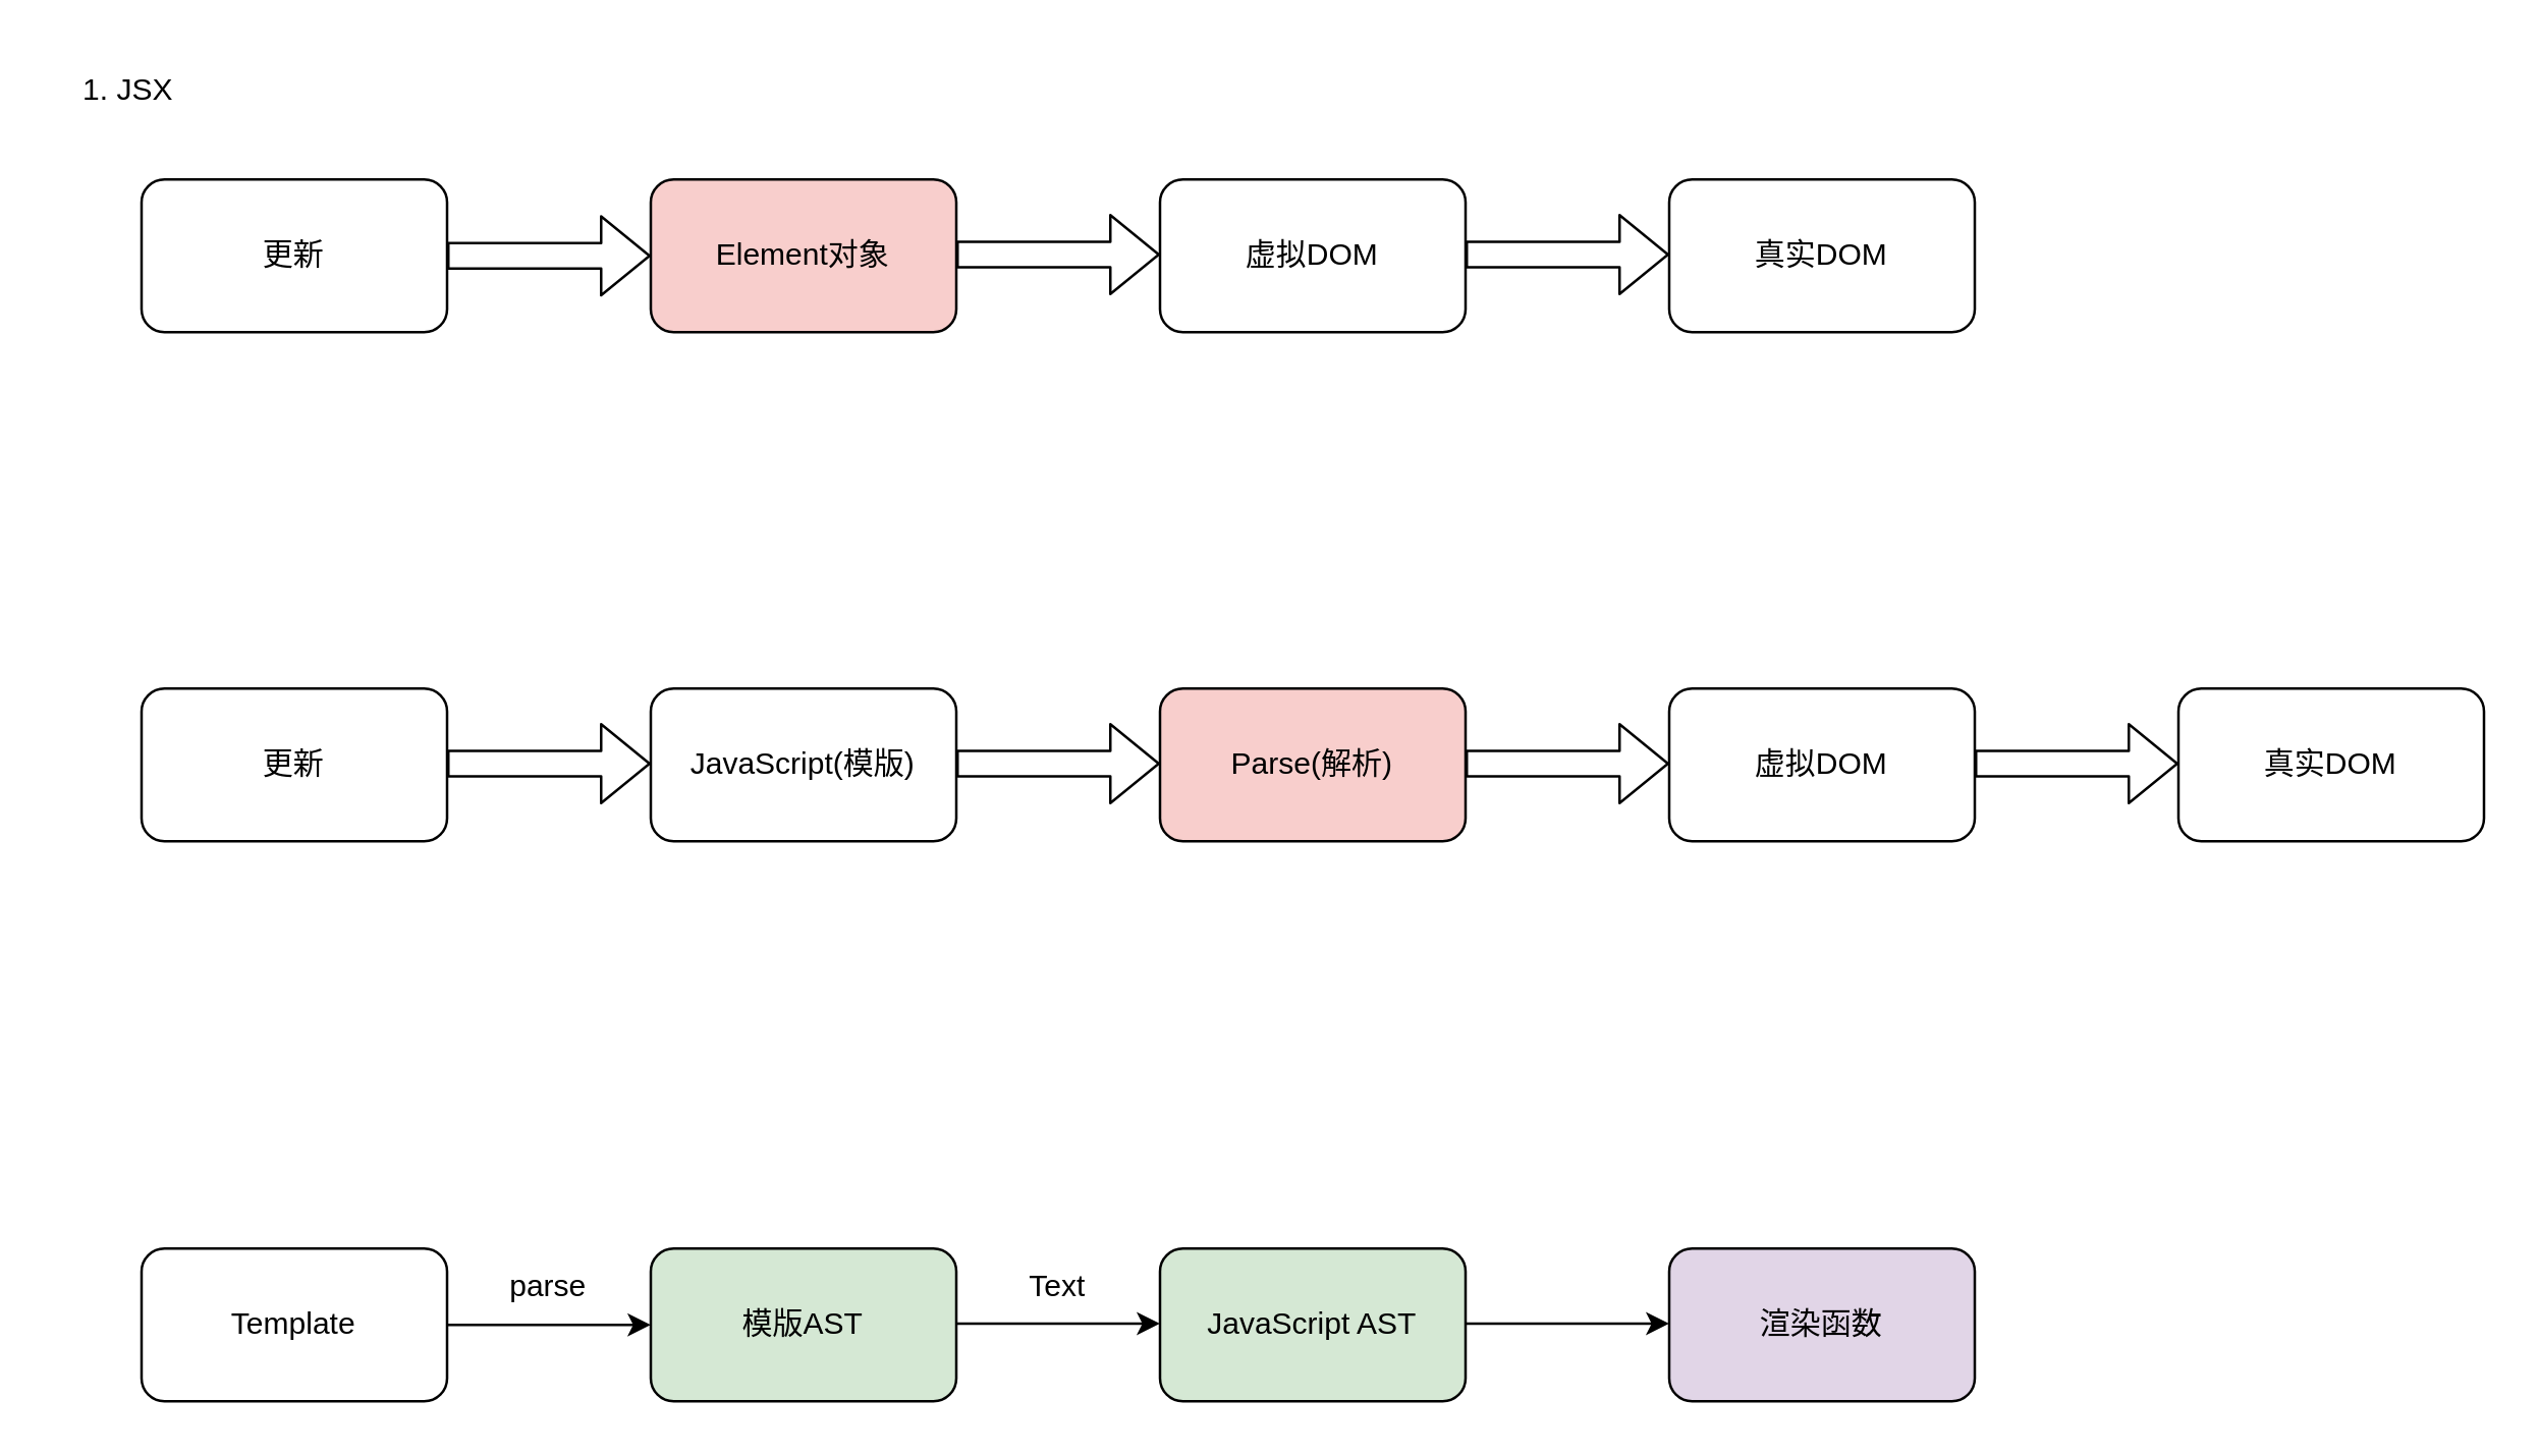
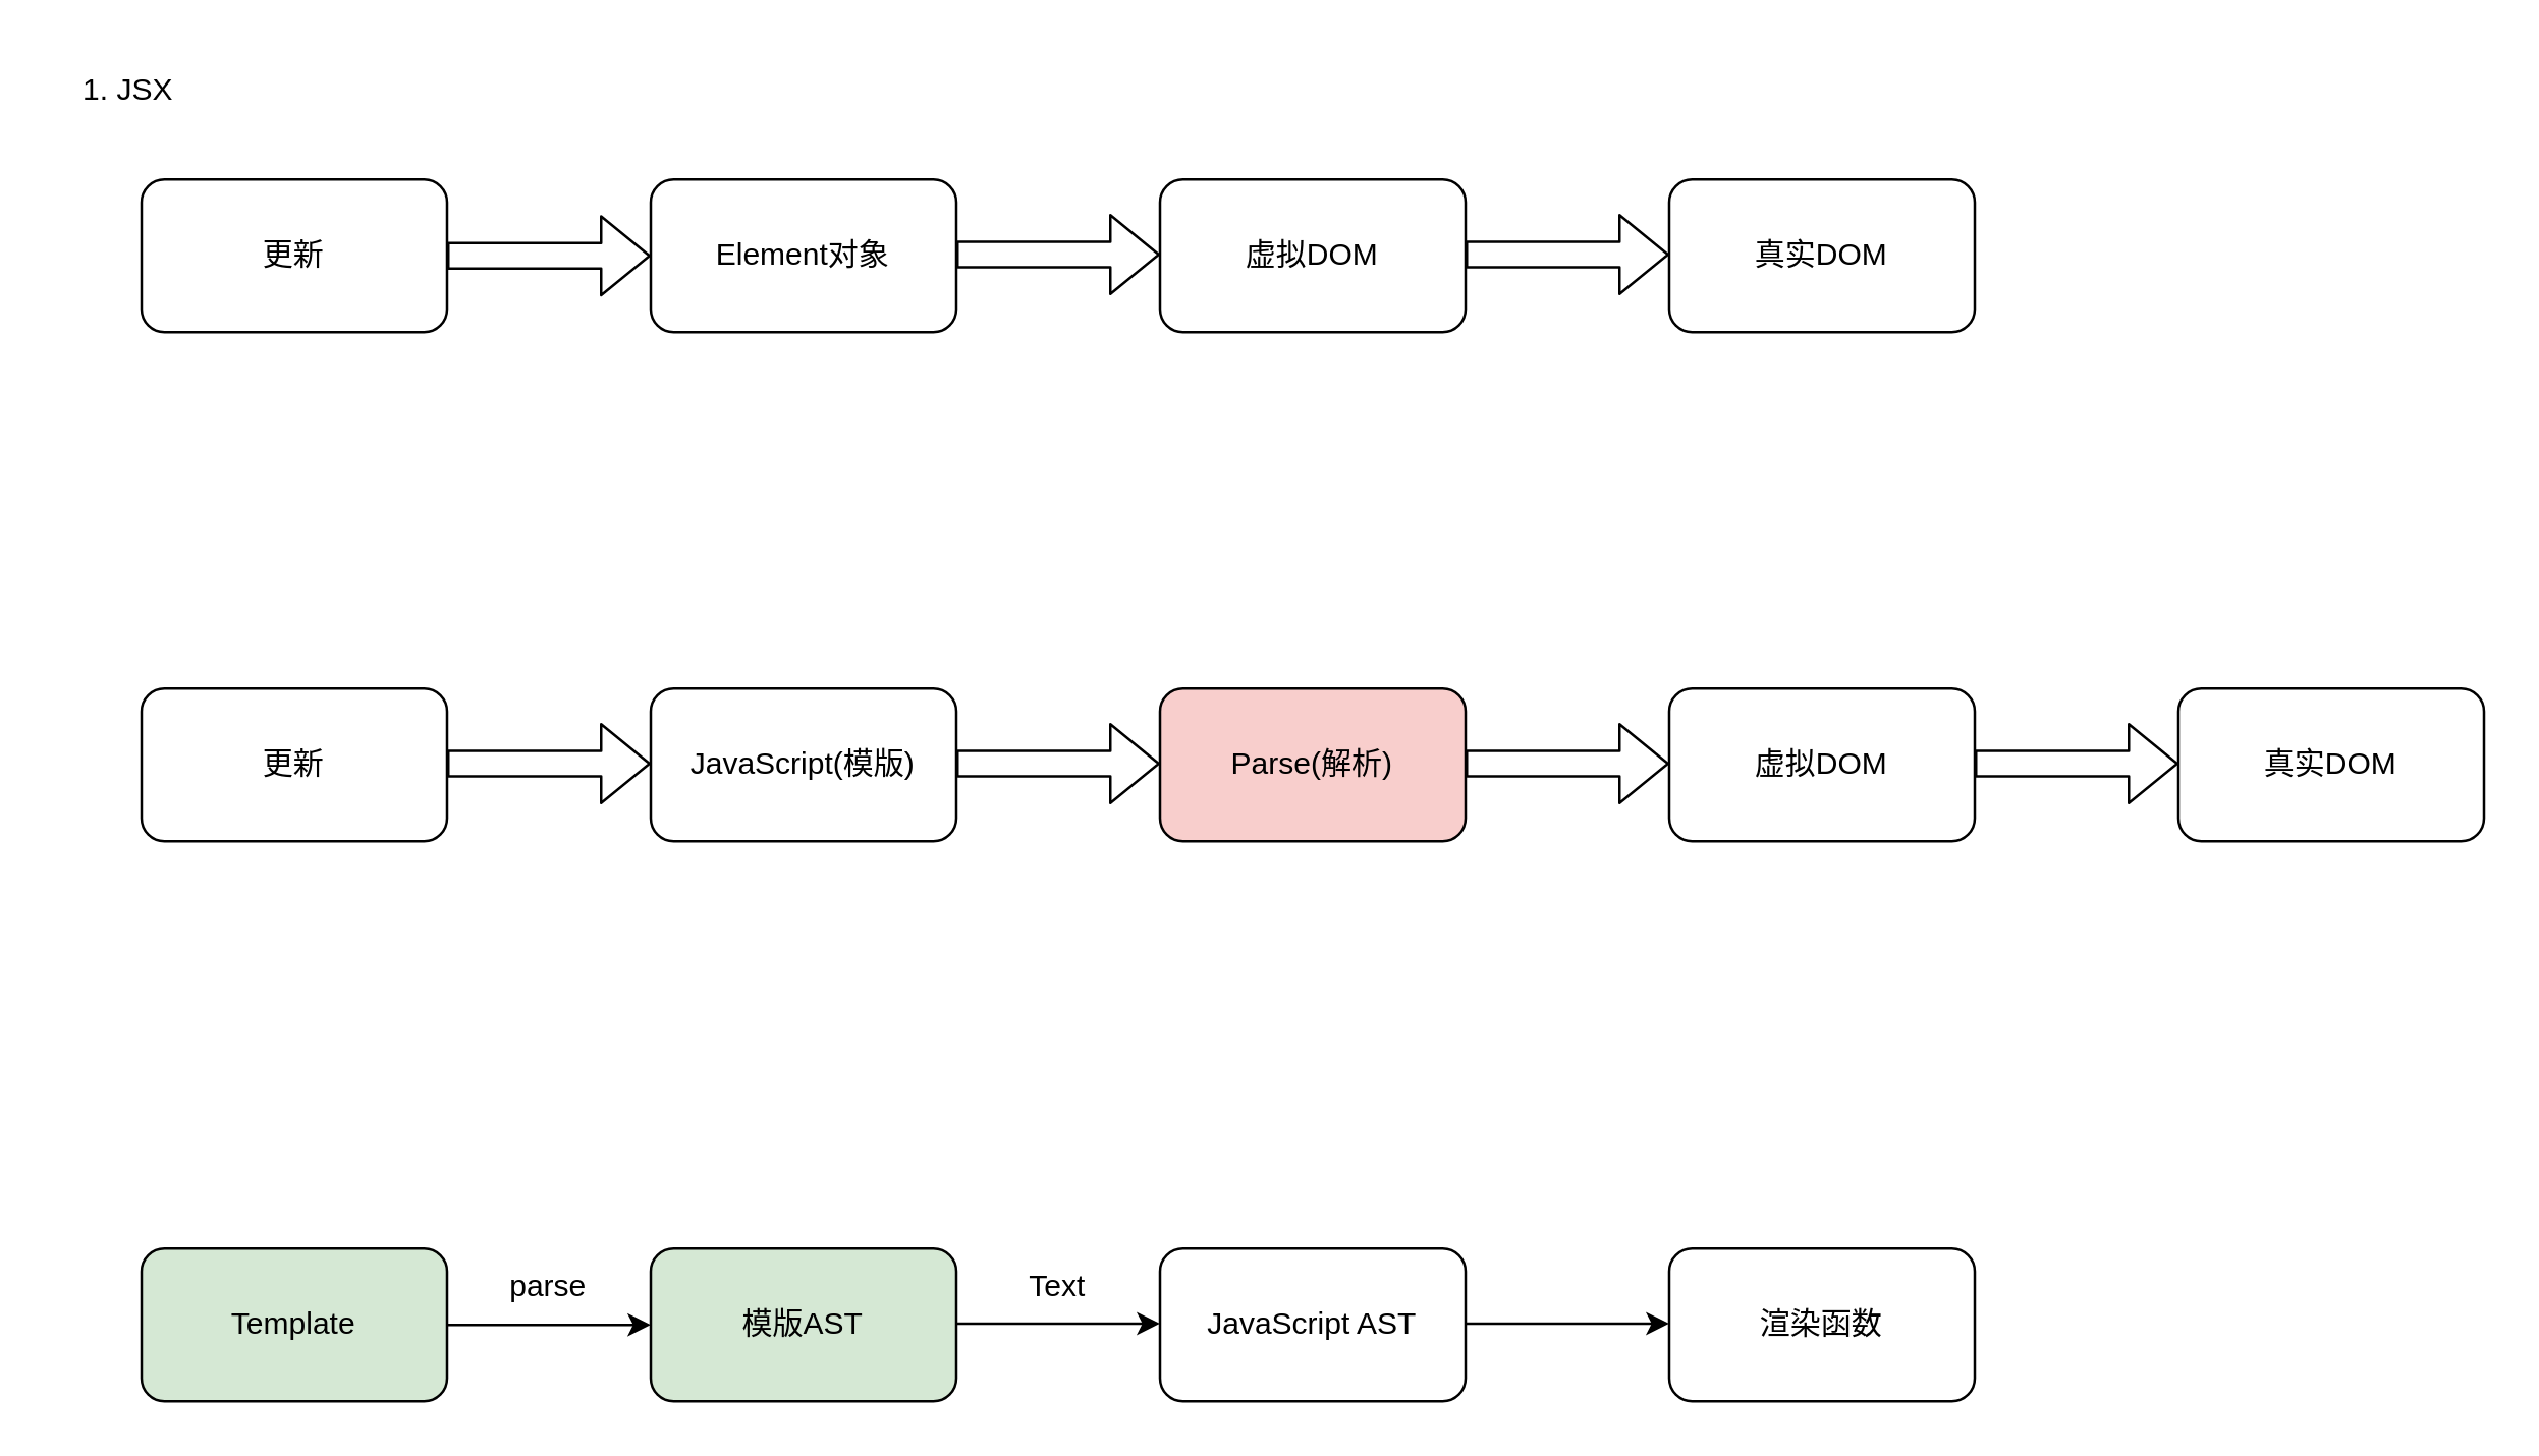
- <mxCell id="4" value="Element对象" style="rounded=1;whiteSpace=wrap;html=1;fillColor=#f8cecc;" vertex="1" parent="1"><mxGeometry x="255" y="70" width="120" height="60" as="geometry" /></mxCell>
+ <mxCell id="4" value="Element对象" style="rounded=1;whiteSpace=wrap;html=1;" vertex="1" parent="1"><mxGeometry x="255" y="70" width="120" height="60" as="geometry" /></mxCell>
- <mxCell id="19" value="Template" style="rounded=1;whiteSpace=wrap;html=1;" vertex="1" parent="1"><mxGeometry x="55" y="490" width="120" height="60" as="geometry" /></mxCell>
+ <mxCell id="19" value="Template" style="rounded=1;whiteSpace=wrap;html=1;fillColor=#d5e8d4;" vertex="1" parent="1"><mxGeometry x="55" y="490" width="120" height="60" as="geometry" /></mxCell>
- <mxCell id="21" value="JavaScript AST" style="rounded=1;whiteSpace=wrap;html=1;fillColor=#d5e8d4;" vertex="1" parent="1"><mxGeometry x="455" y="490" width="120" height="60" as="geometry" /></mxCell>
+ <mxCell id="21" value="JavaScript AST" style="rounded=1;whiteSpace=wrap;html=1;" vertex="1" parent="1"><mxGeometry x="455" y="490" width="120" height="60" as="geometry" /></mxCell>
- <mxCell id="22" value="渲染函数" style="rounded=1;whiteSpace=wrap;html=1;fillColor=#e1d5e7;" vertex="1" parent="1"><mxGeometry x="655" y="490" width="120" height="60" as="geometry" /></mxCell>
+ <mxCell id="22" value="渲染函数" style="rounded=1;whiteSpace=wrap;html=1;" vertex="1" parent="1"><mxGeometry x="655" y="490" width="120" height="60" as="geometry" /></mxCell>
